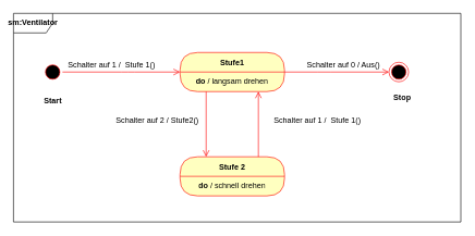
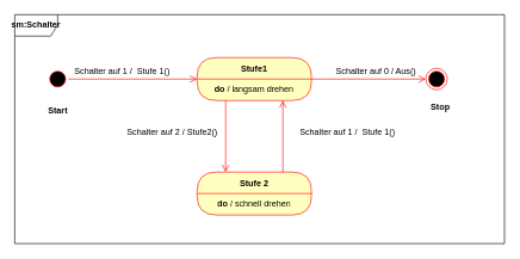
- <mxCell id="18" value="&lt;b&gt;sm:Ventilator&lt;/b&gt;" style="shape=umlFrame;whiteSpace=wrap;html=1;" vertex="1" parent="1"><mxGeometry x="20" y="20" width="685" height="320" as="geometry" /></mxCell>
+ <mxCell id="18" value="&lt;b&gt;sm:Schalter&lt;/b&gt;" style="shape=umlFrame;whiteSpace=wrap;html=1;" vertex="1" parent="1"><mxGeometry x="20" y="20" width="685" height="320" as="geometry" /></mxCell>
